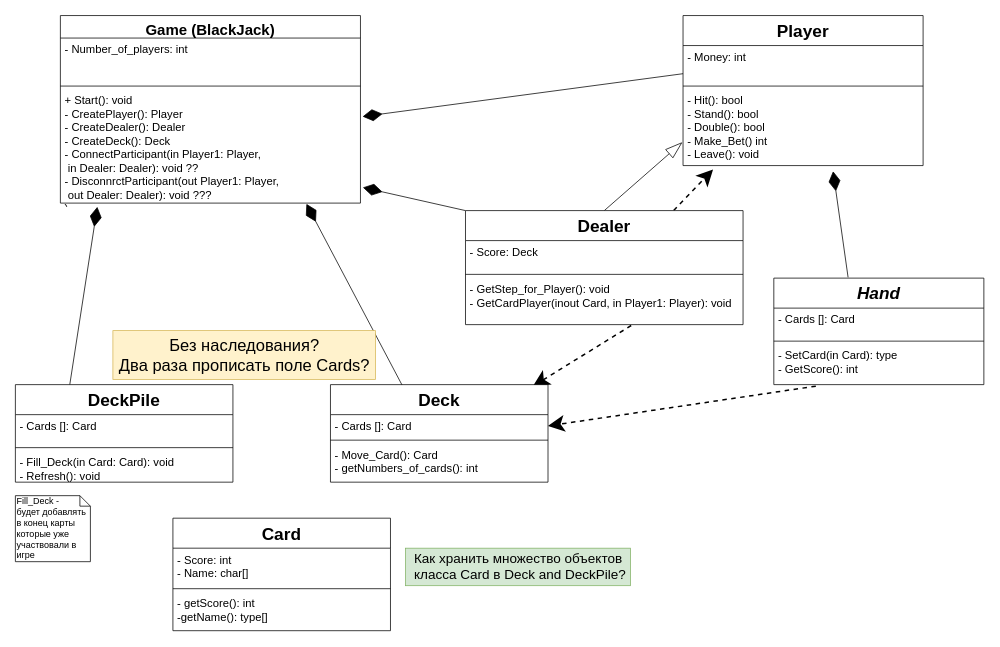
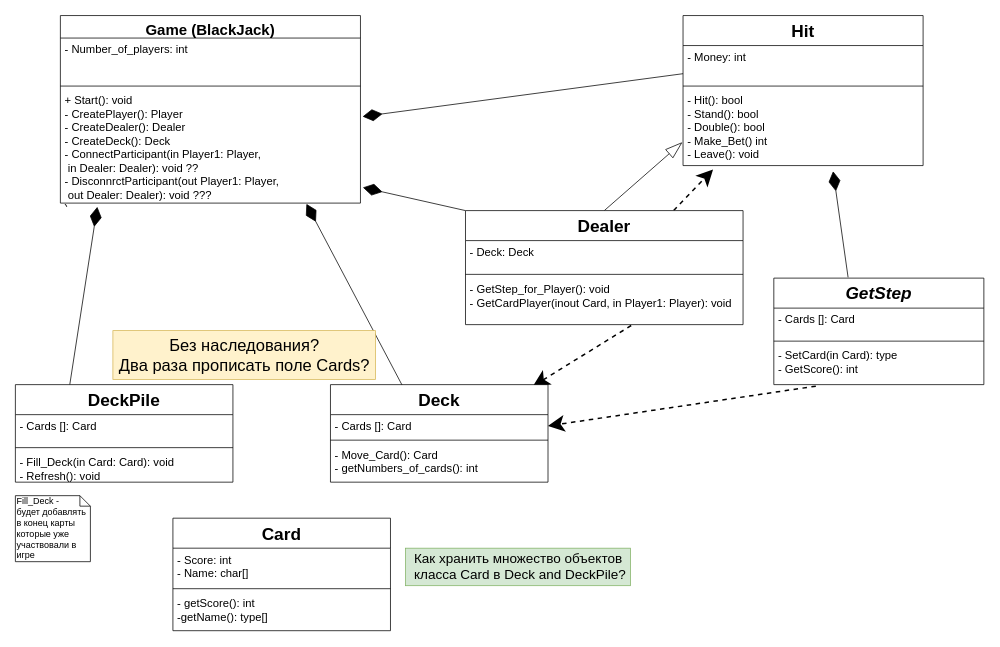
- <mxCell id="22" value="Player" style="swimlane;fontStyle=1;align=center;verticalAlign=top;childLayout=stackLayout;horizontal=1;startSize=40;horizontalStack=0;resizeParent=1;resizeParentMax=0;resizeLast=0;collapsible=1;marginBottom=0;fontSize=23;" vertex="1" parent="1"><mxGeometry x="910" y="20" width="320" height="200" as="geometry"><mxRectangle x="110" y="50" width="100" height="40" as="alternateBounds" /></mxGeometry></mxCell>
+ <mxCell id="22" value="Hit" style="swimlane;fontStyle=1;align=center;verticalAlign=top;childLayout=stackLayout;horizontal=1;startSize=40;horizontalStack=0;resizeParent=1;resizeParentMax=0;resizeLast=0;collapsible=1;marginBottom=0;fontSize=23;" vertex="1" parent="1"><mxGeometry x="910" y="20" width="320" height="200" as="geometry"><mxRectangle x="110" y="50" width="100" height="40" as="alternateBounds" /></mxGeometry></mxCell>
- <mxCell id="31" value="- Score: Deck" style="text;strokeColor=none;fillColor=none;align=left;verticalAlign=top;spacingLeft=4;spacingRight=4;overflow=hidden;rotatable=0;points=[[0,0.5],[1,0.5]];portConstraint=eastwest;fontSize=15;" vertex="1" parent="30"><mxGeometry y="40" width="370" height="40" as="geometry" /></mxCell>
+ <mxCell id="31" value="- Deck: Deck" style="text;strokeColor=none;fillColor=none;align=left;verticalAlign=top;spacingLeft=4;spacingRight=4;overflow=hidden;rotatable=0;points=[[0,0.5],[1,0.5]];portConstraint=eastwest;fontSize=15;" vertex="1" parent="30"><mxGeometry y="40" width="370" height="40" as="geometry" /></mxCell>
- <mxCell id="18" value="Hand" style="swimlane;fontStyle=3;align=center;verticalAlign=top;childLayout=stackLayout;horizontal=1;startSize=40;horizontalStack=0;resizeParent=1;resizeParentMax=0;resizeLast=0;collapsible=1;marginBottom=0;fontSize=23;" vertex="1" parent="1"><mxGeometry x="1031" y="370" width="280" height="142" as="geometry"><mxRectangle x="110" y="50" width="100" height="40" as="alternateBounds" /></mxGeometry></mxCell>
+ <mxCell id="18" value="GetStep" style="swimlane;fontStyle=3;align=center;verticalAlign=top;childLayout=stackLayout;horizontal=1;startSize=40;horizontalStack=0;resizeParent=1;resizeParentMax=0;resizeLast=0;collapsible=1;marginBottom=0;fontSize=23;" vertex="1" parent="1"><mxGeometry x="1031" y="370" width="280" height="142" as="geometry"><mxRectangle x="110" y="50" width="100" height="40" as="alternateBounds" /></mxGeometry></mxCell>
